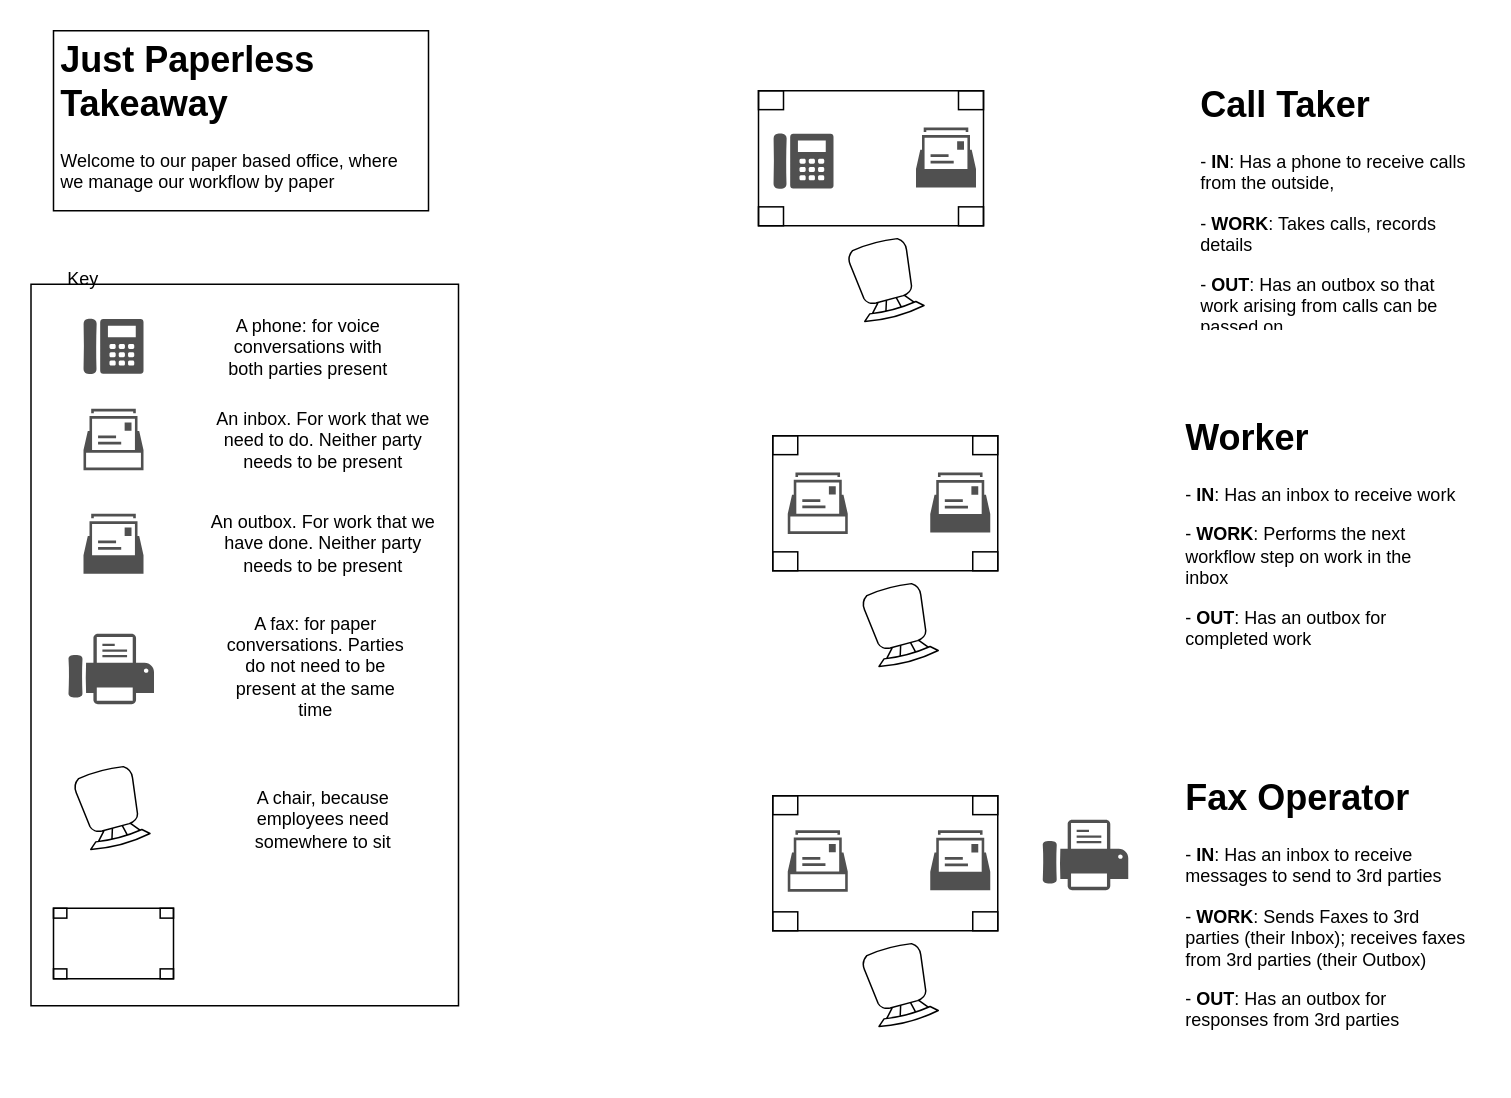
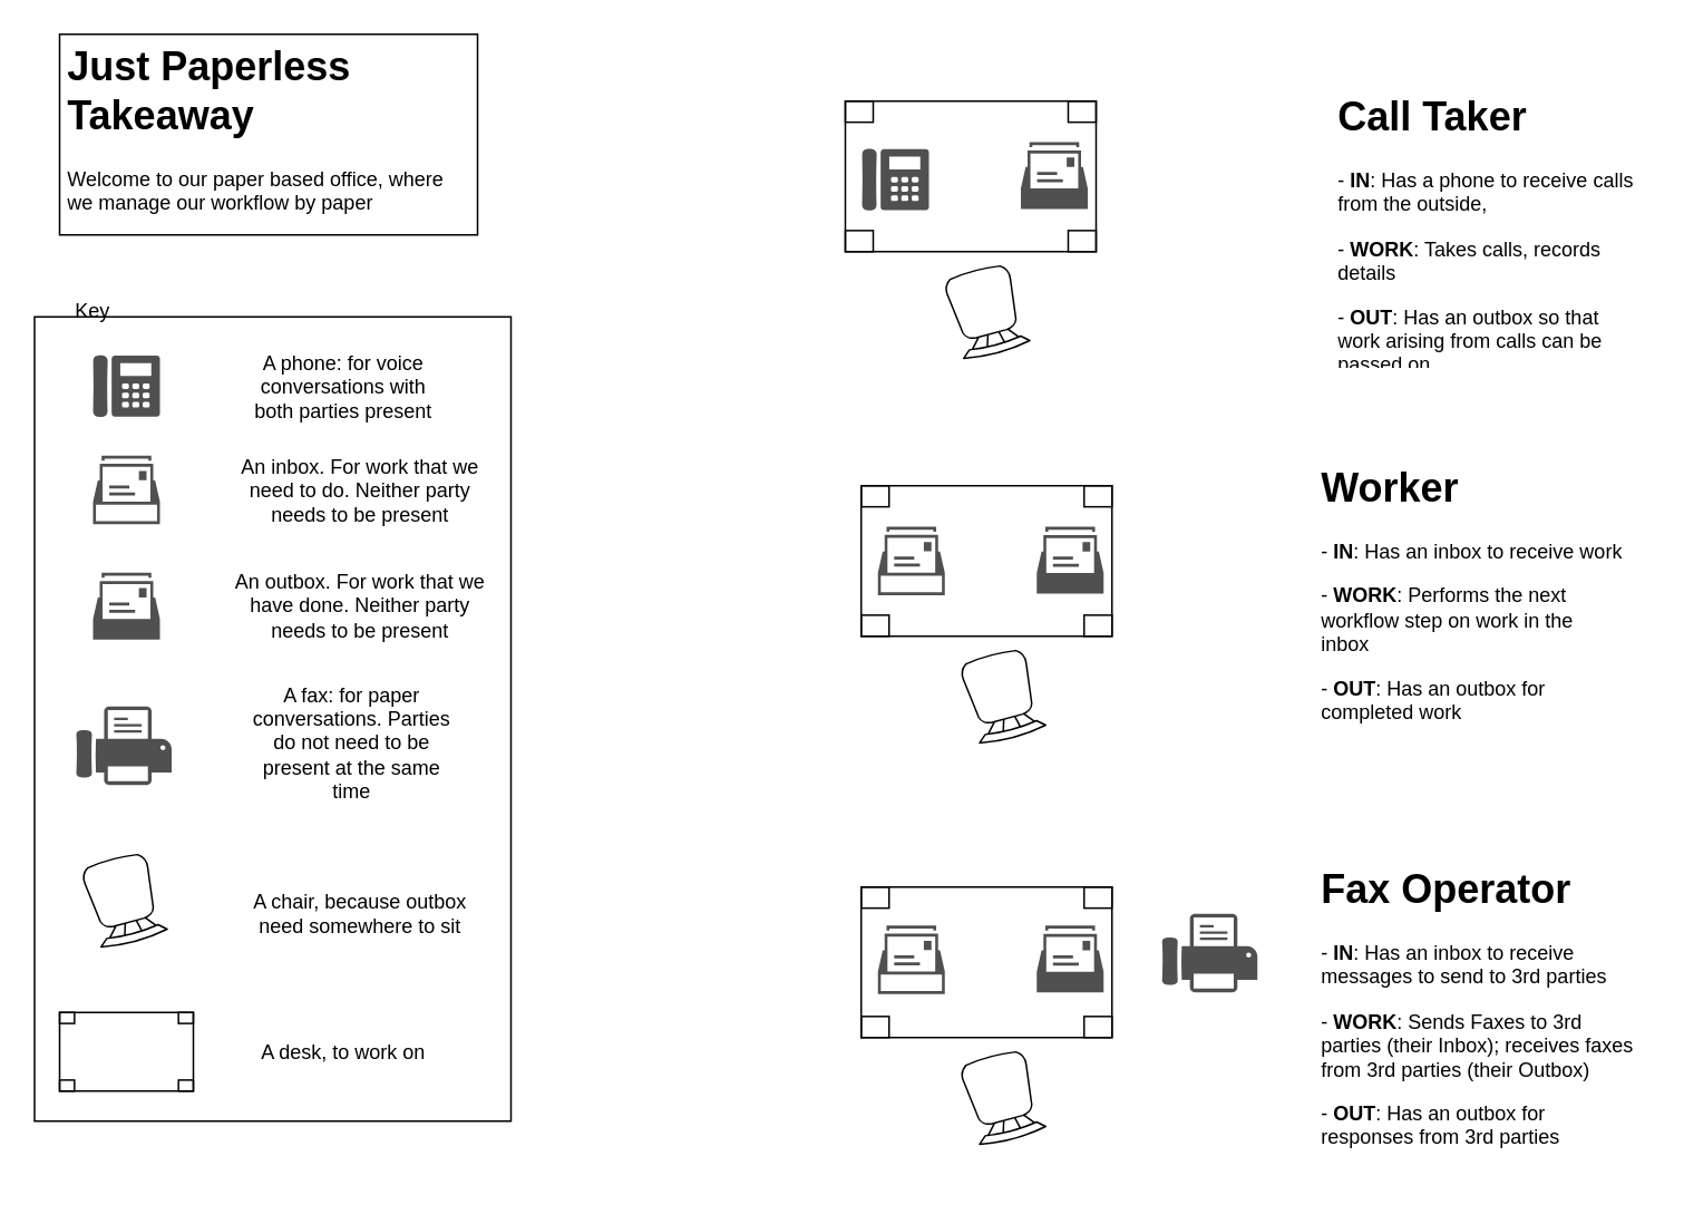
- <mxCell id="27" value="A chair, because employees need somewhere to sit" style="text;html=1;strokeColor=none;fillColor=none;align=center;verticalAlign=middle;whiteSpace=wrap;rounded=0;shadow=0;" vertex="1" parent="1"><mxGeometry x="150" y="528" width="130" height="36" as="geometry" /></mxCell>
+ <mxCell id="27" value="A chair, because outbox need somewhere to sit" style="text;html=1;strokeColor=none;fillColor=none;align=center;verticalAlign=middle;whiteSpace=wrap;rounded=0;shadow=0;" vertex="1" parent="1"><mxGeometry x="150" y="528" width="130" height="36" as="geometry" /></mxCell>
+ <mxCell id="28" value="A desk, to work on" style="text;html=1;strokeColor=none;fillColor=none;align=center;verticalAlign=middle;whiteSpace=wrap;rounded=0;shadow=0;" vertex="1" parent="1"><mxGeometry x="140" y="610.5" width="130" height="36" as="geometry" /></mxCell>
